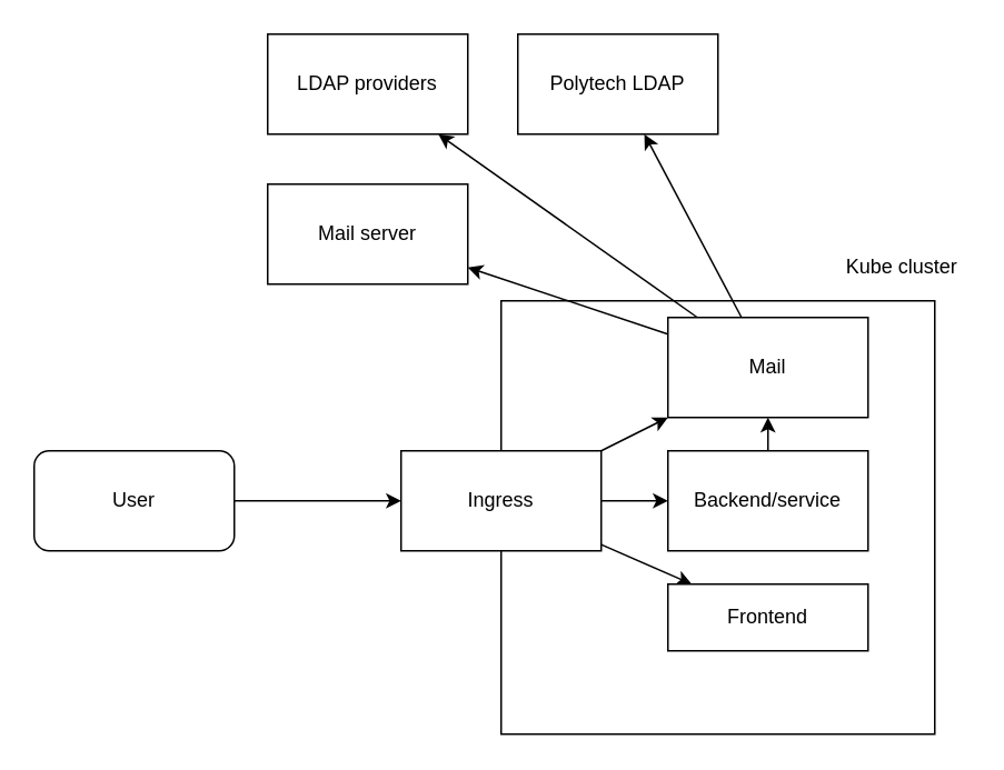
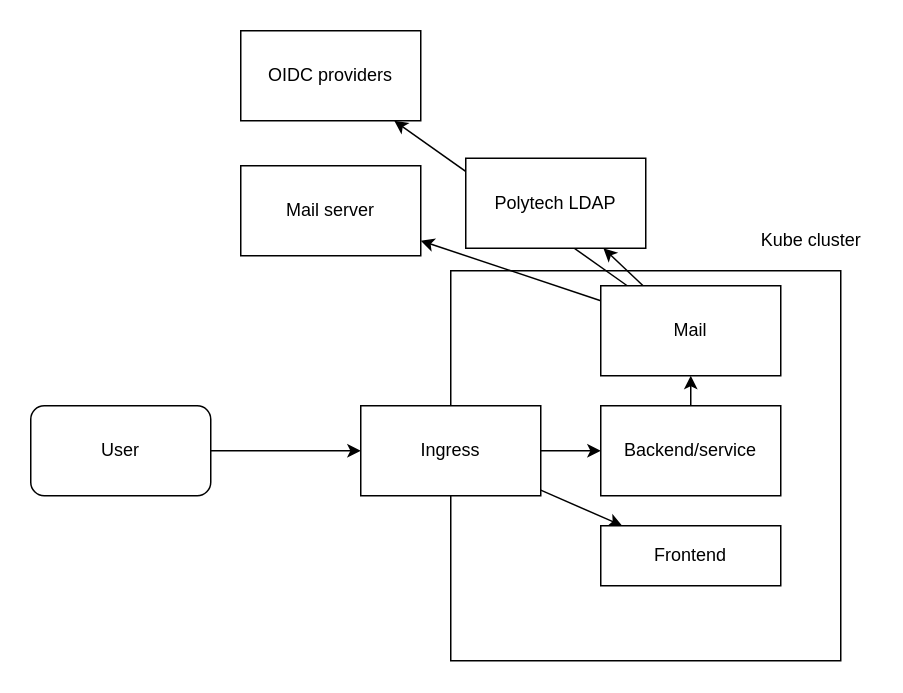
- <mxCell id="16" value="LDAP providers" style="rounded=0;whiteSpace=wrap;html=1;" vertex="1" parent="1"><mxGeometry x="160" y="20" width="120" height="60" as="geometry" /></mxCell>
+ <mxCell id="16" value="OIDC providers" style="rounded=0;whiteSpace=wrap;html=1;" vertex="1" parent="1"><mxGeometry x="160" y="20" width="120" height="60" as="geometry" /></mxCell>
- <mxCell id="17" value="Polytech LDAP" style="rounded=0;whiteSpace=wrap;html=1;" vertex="1" parent="1"><mxGeometry x="310" y="20" width="120" height="60" as="geometry" /></mxCell>
+ <mxCell id="17" value="Polytech LDAP" style="rounded=0;whiteSpace=wrap;html=1;" vertex="1" parent="1"><mxGeometry x="310" y="105" width="120" height="60" as="geometry" /></mxCell>
- <mxCell id="4" style="edgeStyle=none;html=1;" edge="1" parent="1" source="7" target="14"><mxGeometry relative="1" as="geometry" /></mxCell>
